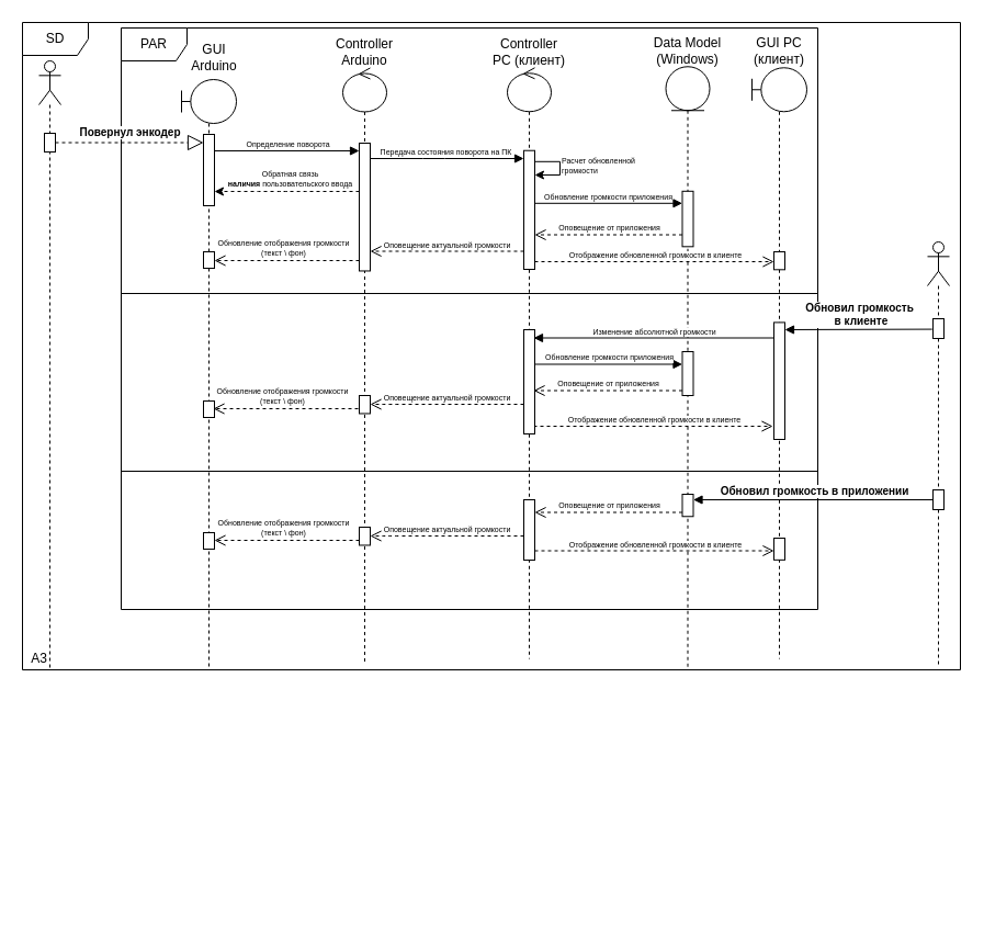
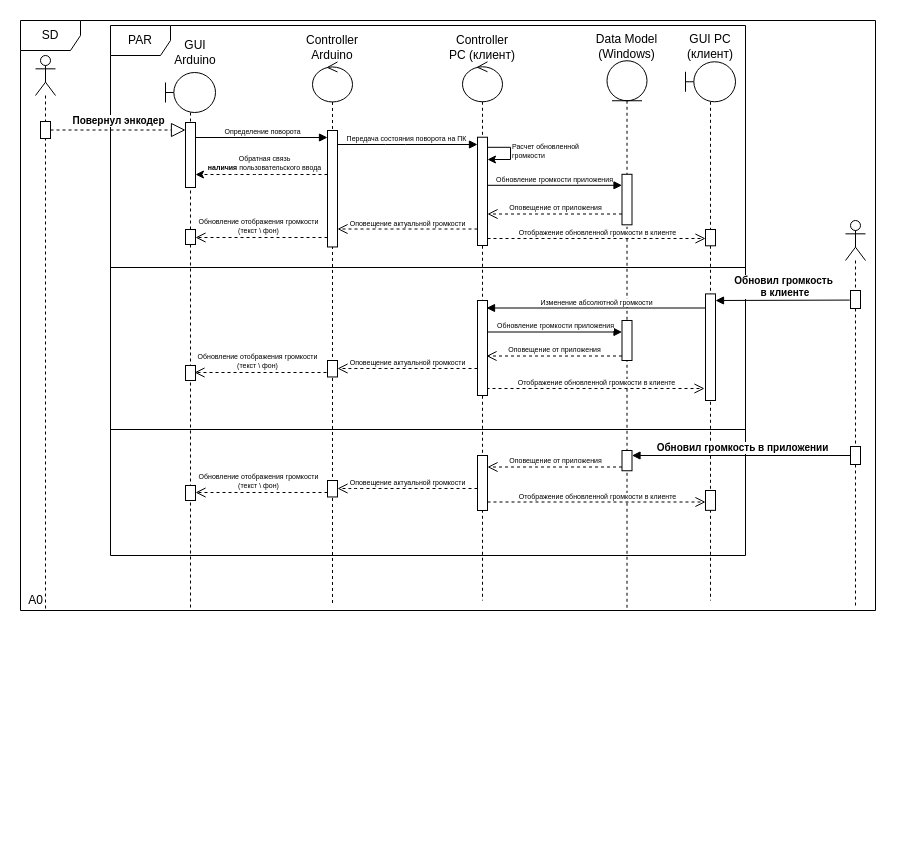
- <mxCell id="77" value="A3" style="text;html=1;align=center;verticalAlign=middle;resizable=0;points=[];autosize=1;strokeColor=none;fillColor=none;" vertex="1" parent="1"><mxGeometry x="20" y="590" width="30" height="20" as="geometry" /></mxCell>
+ <mxCell id="77" value="A0" style="text;html=1;align=center;verticalAlign=middle;resizable=0;points=[];autosize=1;strokeColor=none;fillColor=none;" vertex="1" parent="1"><mxGeometry x="20" y="590" width="30" height="20" as="geometry" /></mxCell>
